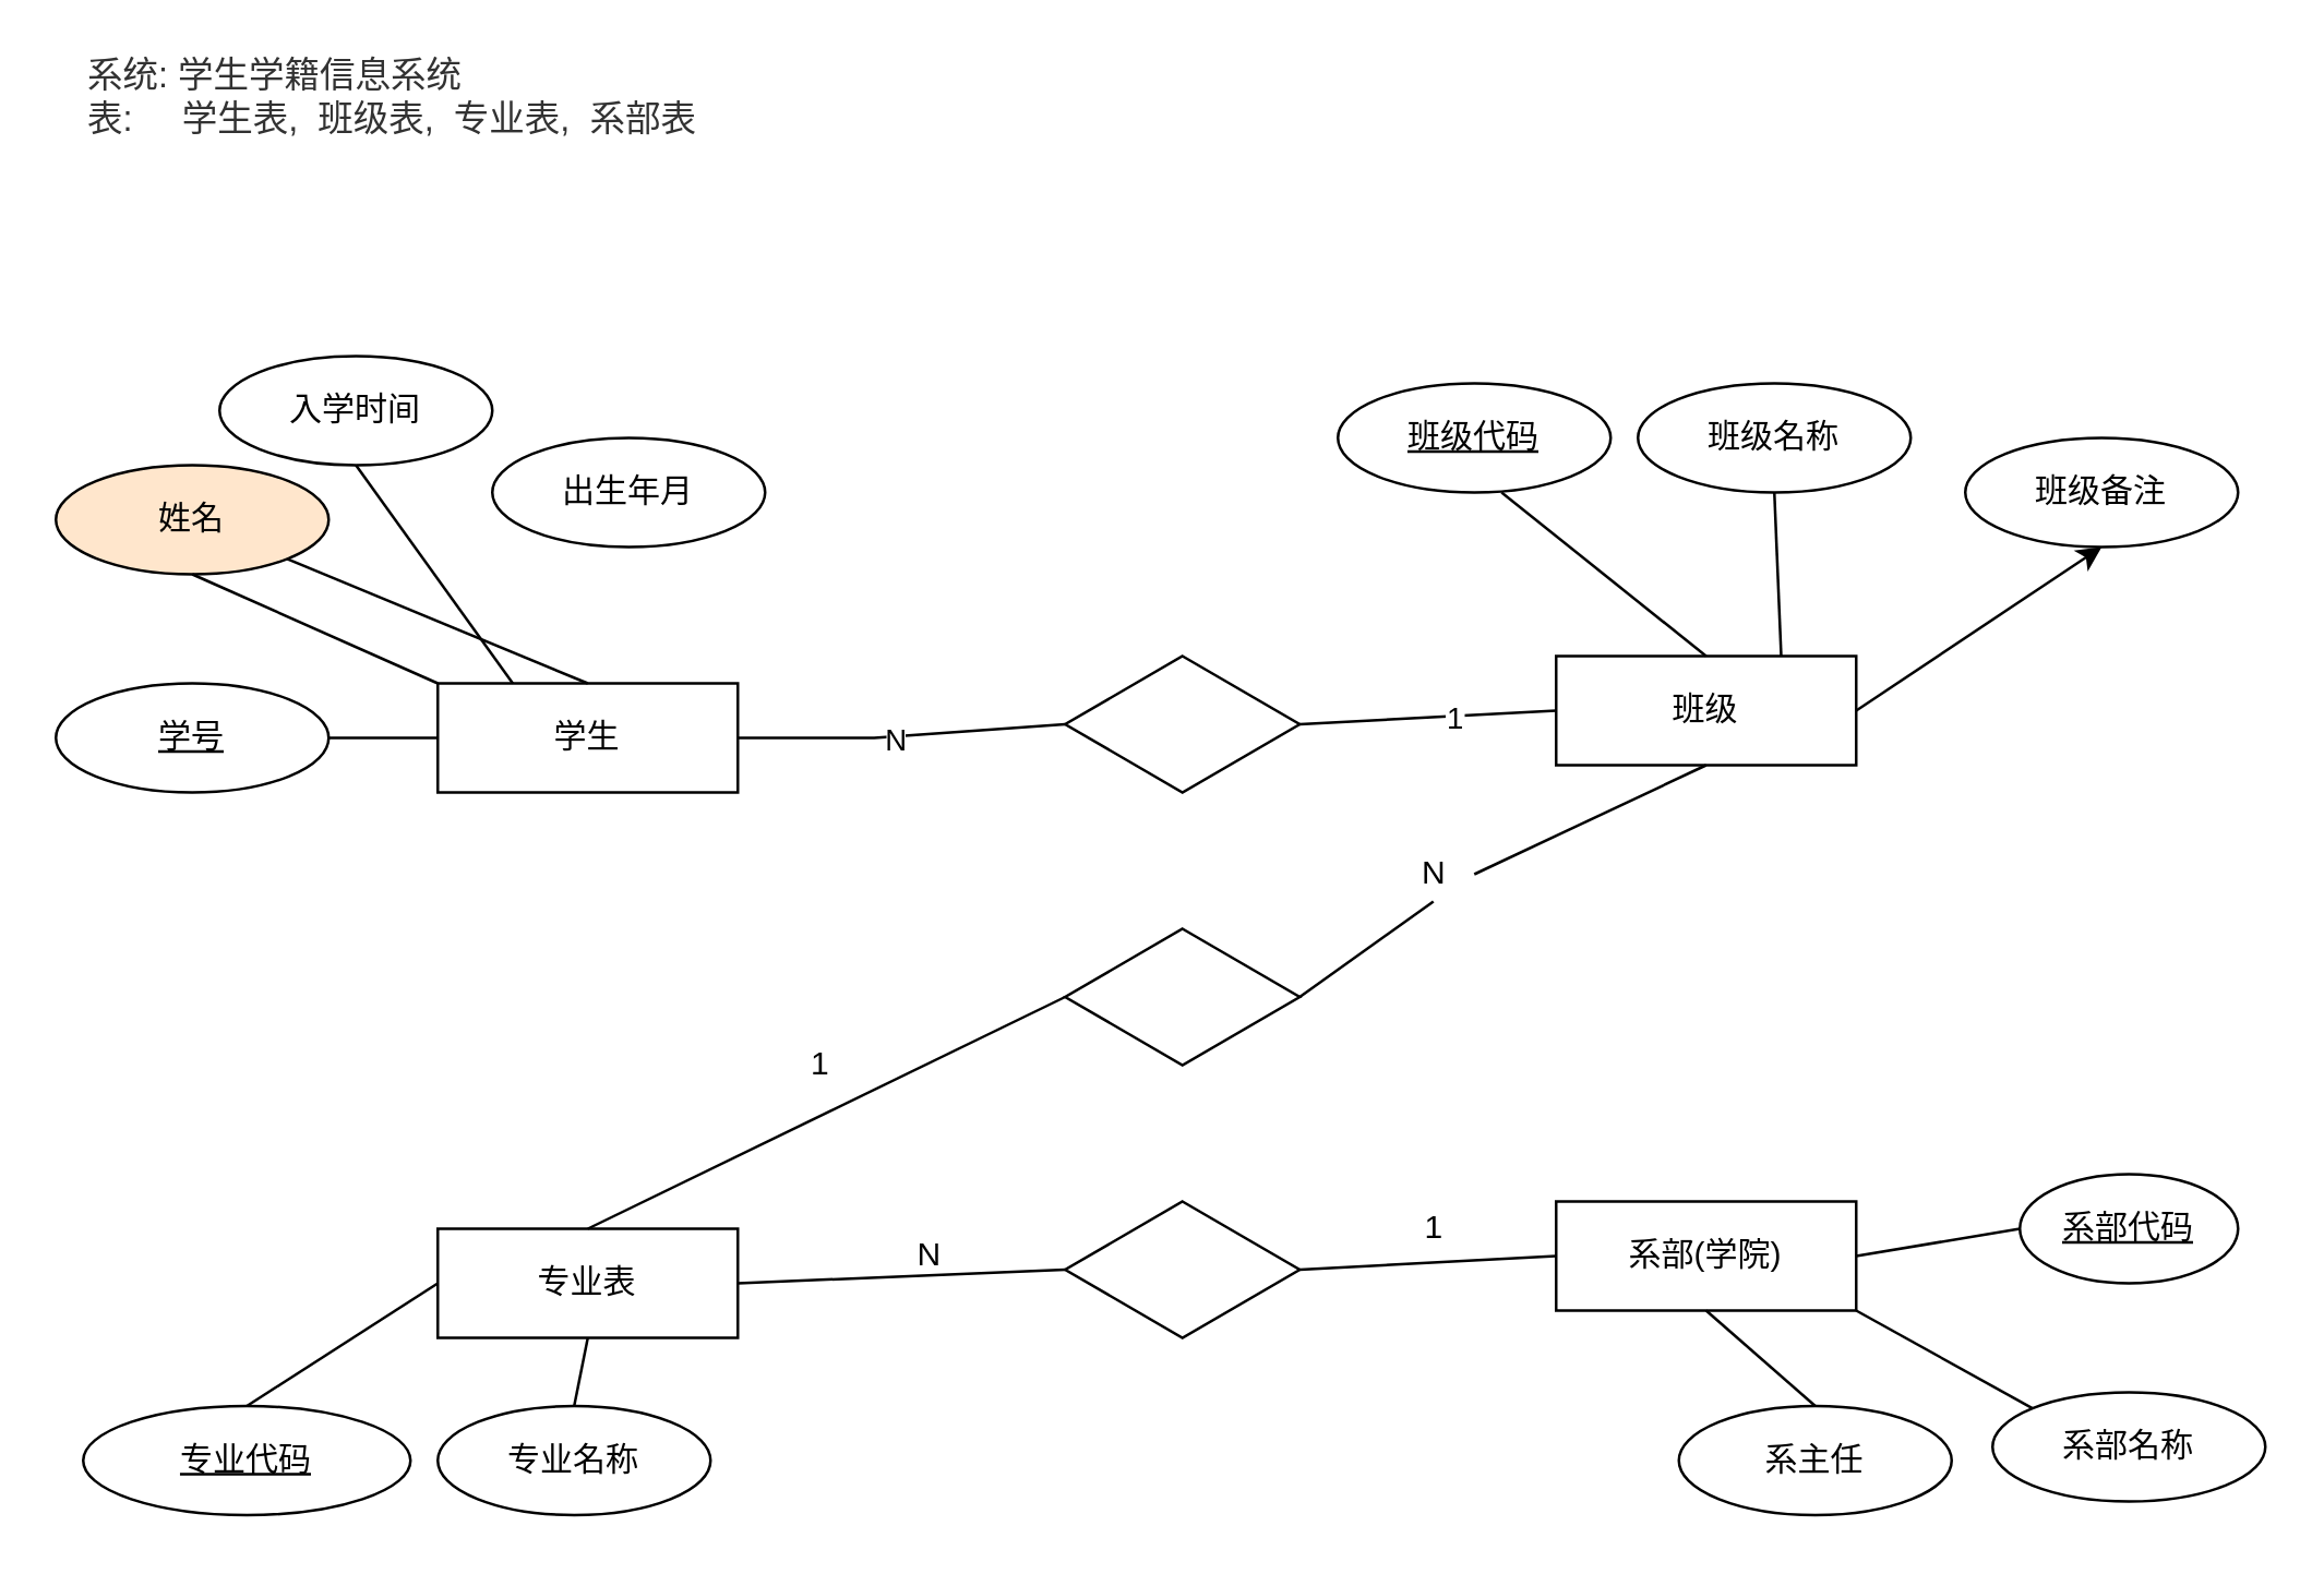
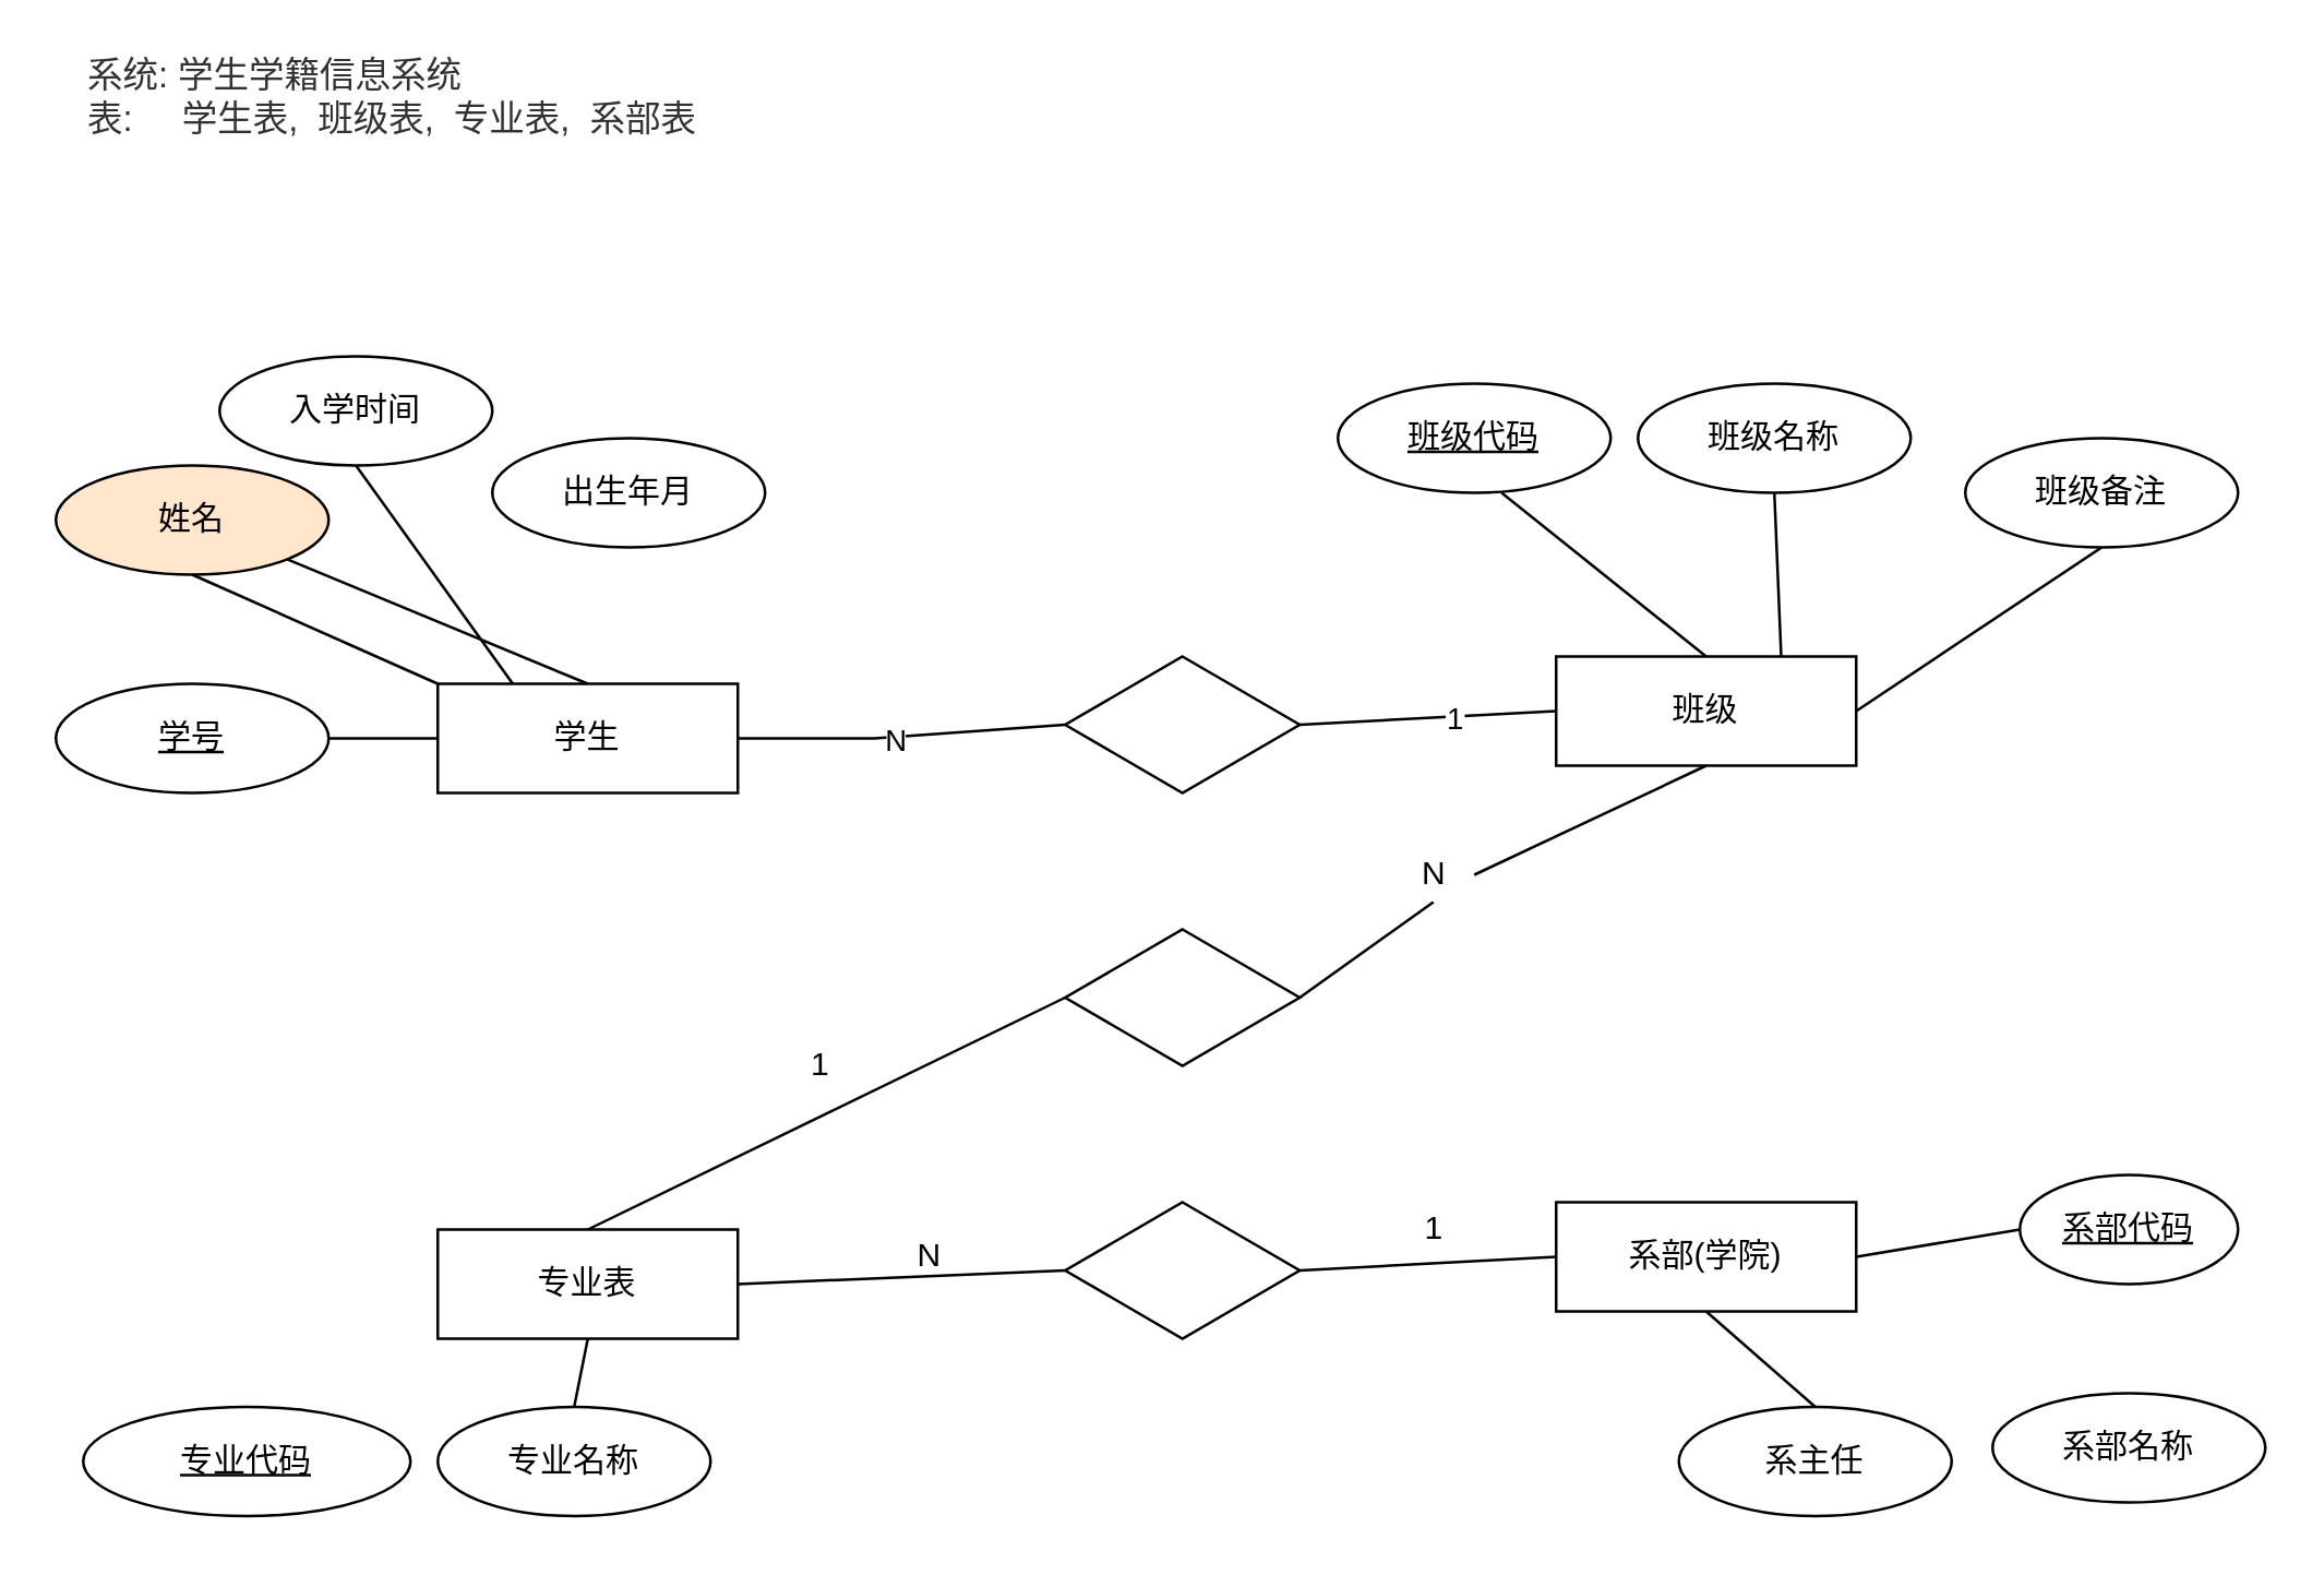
- <mxCell id="16" value="" style="endArrow=classic;html=1;rounded=0;exitX=1;exitY=0.5;exitDx=0;exitDy=0;entryX=0.5;entryY=1;entryDx=0;entryDy=0;" edge="1" parent="1" source="6" target="11"><mxGeometry width="50" height="50" relative="1" as="geometry"><mxPoint x="640" y="270" as="sourcePoint" /><mxPoint x="690" y="220" as="targetPoint" /></mxGeometry></mxCell>
+ <mxCell id="16" value="" style="endArrow=none;html=1;rounded=0;exitX=1;exitY=0.5;exitDx=0;exitDy=0;entryX=0.5;entryY=1;entryDx=0;entryDy=0;" edge="1" parent="1" source="6" target="11"><mxGeometry width="50" height="50" relative="1" as="geometry"><mxPoint x="640" y="270" as="sourcePoint" /><mxPoint x="690" y="220" as="targetPoint" /></mxGeometry></mxCell>
- <mxCell id="40" value="" style="endArrow=none;html=1;rounded=0;exitX=0.5;exitY=0;exitDx=0;exitDy=0;entryX=0;entryY=0.5;entryDx=0;entryDy=0;" edge="1" parent="1" source="10" target="23"><mxGeometry width="50" height="50" relative="1" as="geometry"><mxPoint x="90" y="520" as="sourcePoint" /><mxPoint x="140" y="470" as="targetPoint" /></mxGeometry></mxCell>
- <mxCell id="44" value="" style="endArrow=none;html=1;rounded=0;exitX=1;exitY=1;exitDx=0;exitDy=0;entryX=0;entryY=0;entryDx=0;entryDy=0;" edge="1" parent="1" source="25" target="26"><mxGeometry width="50" height="50" relative="1" as="geometry"><mxPoint x="690" y="520" as="sourcePoint" /><mxPoint x="740" y="470" as="targetPoint" /></mxGeometry></mxCell>
